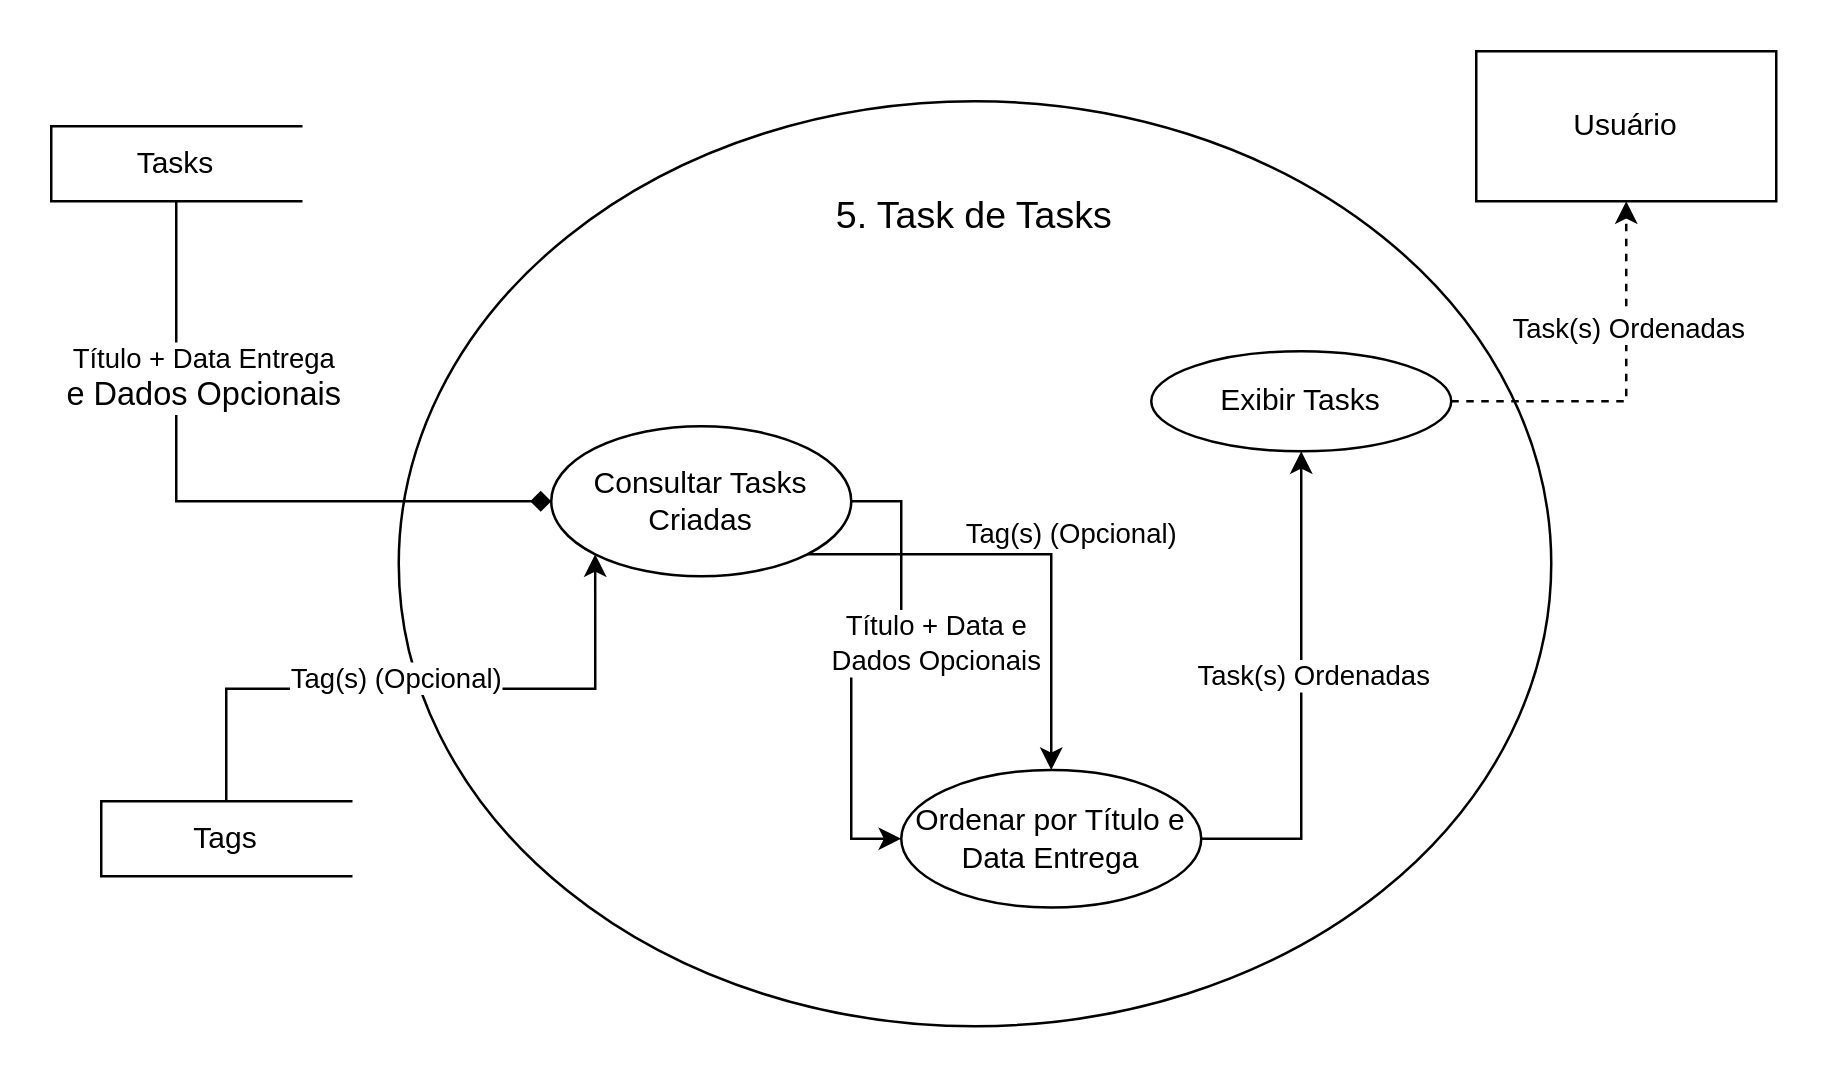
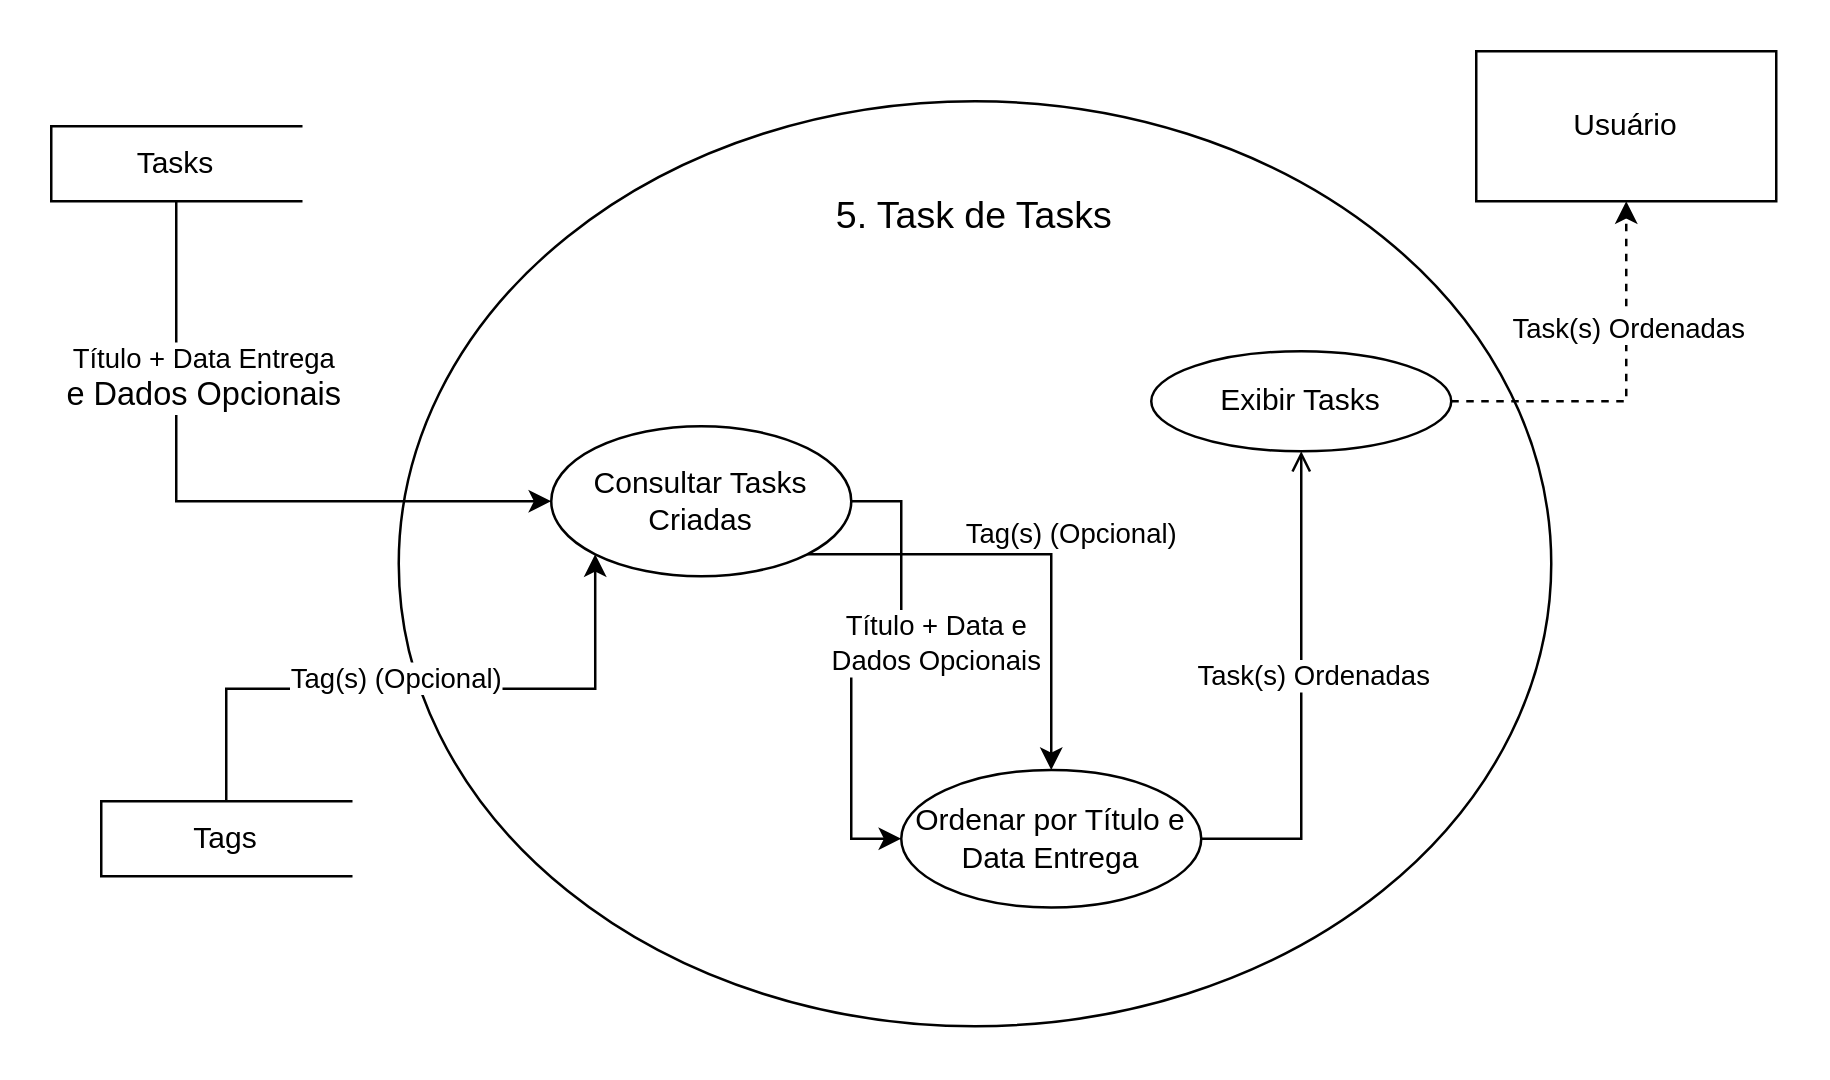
- <mxCell id="15" style="edgeStyle=orthogonalEdgeStyle;rounded=0;orthogonalLoop=1;jettySize=auto;html=1;exitX=1;exitY=0.5;exitDx=0;exitDy=0;entryX=0.5;entryY=1;entryDx=0;entryDy=0;" edge="1" parent="1" source="17" target="21"><mxGeometry relative="1" as="geometry" /></mxCell>
+ <mxCell id="15" style="edgeStyle=orthogonalEdgeStyle;rounded=0;orthogonalLoop=1;jettySize=auto;html=1;exitX=1;exitY=0.5;exitDx=0;exitDy=0;entryX=0.5;entryY=1;entryDx=0;entryDy=0;endArrow=open;" edge="1" parent="1" source="17" target="21"><mxGeometry relative="1" as="geometry" /></mxCell>
- <mxCell id="9" style="edgeStyle=orthogonalEdgeStyle;rounded=0;orthogonalLoop=1;jettySize=auto;html=1;exitX=0.5;exitY=1;exitDx=0;exitDy=0;entryX=0;entryY=0.5;entryDx=0;entryDy=0;endArrow=diamond;" edge="1" parent="1" source="11" target="8"><mxGeometry relative="1" as="geometry" /></mxCell>
+ <mxCell id="9" style="edgeStyle=orthogonalEdgeStyle;rounded=0;orthogonalLoop=1;jettySize=auto;html=1;exitX=0.5;exitY=1;exitDx=0;exitDy=0;entryX=0;entryY=0.5;entryDx=0;entryDy=0;" edge="1" parent="1" source="11" target="8"><mxGeometry relative="1" as="geometry" /></mxCell>
